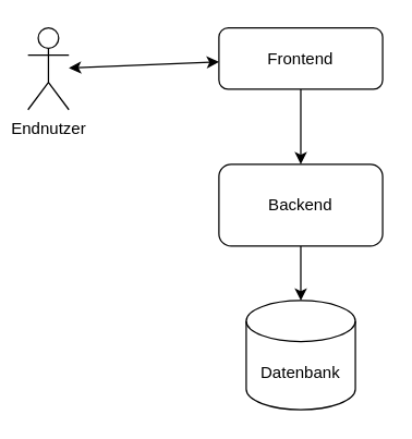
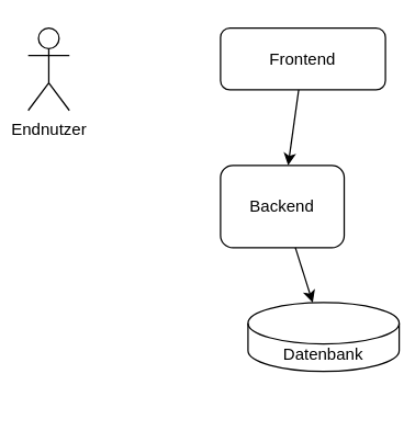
- <mxCell id="4" value="" style="endArrow=classic;startArrow=classic;html=1;rounded=0;" edge="1" parent="1" source="2" target="3"><mxGeometry width="50" height="50" relative="1" as="geometry"><mxPoint x="180" y="180" as="sourcePoint" /><mxPoint x="230" y="130" as="targetPoint" /></mxGeometry></mxCell>
- <mxCell id="5" value="Backend" style="rounded=1;whiteSpace=wrap;html=1;" vertex="1" parent="1"><mxGeometry x="160" y="120" width="120" height="60" as="geometry" /></mxCell>
+ <mxCell id="5" value="Backend" style="rounded=1;whiteSpace=wrap;html=1;" vertex="1" parent="1"><mxGeometry x="160" y="120" width="90" height="60" as="geometry" /></mxCell>
- <mxCell id="6" value="Datenbank" style="shape=cylinder3;whiteSpace=wrap;html=1;boundedLbl=1;backgroundOutline=1;size=15;" vertex="1" parent="1"><mxGeometry x="180" y="220" width="80" height="80" as="geometry" /></mxCell>
+ <mxCell id="6" value="Datenbank" style="shape=cylinder3;whiteSpace=wrap;html=1;boundedLbl=1;backgroundOutline=1;size=15;" vertex="1" parent="1"><mxGeometry x="180" y="220" width="110" height="50" as="geometry" /></mxCell>
